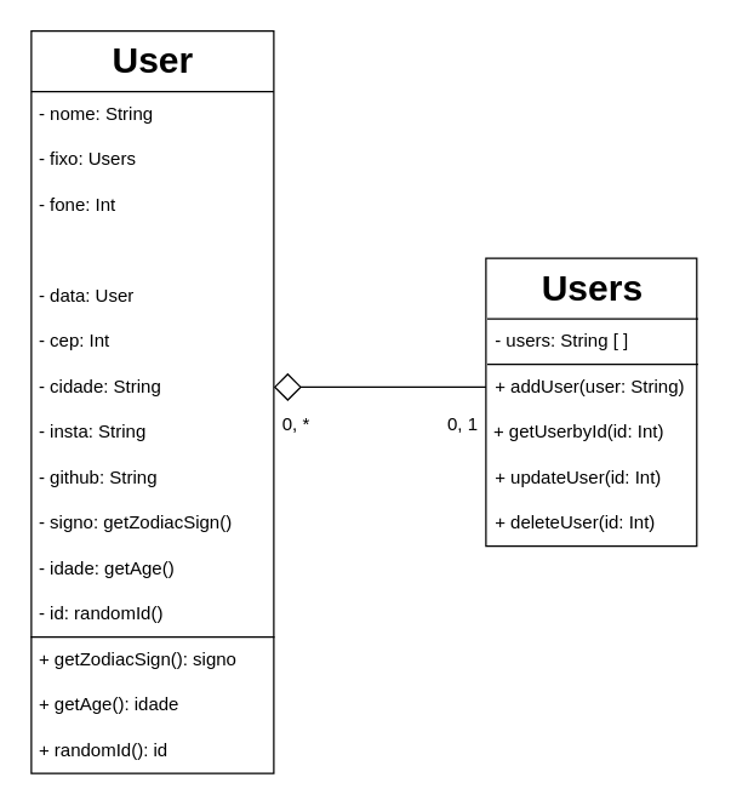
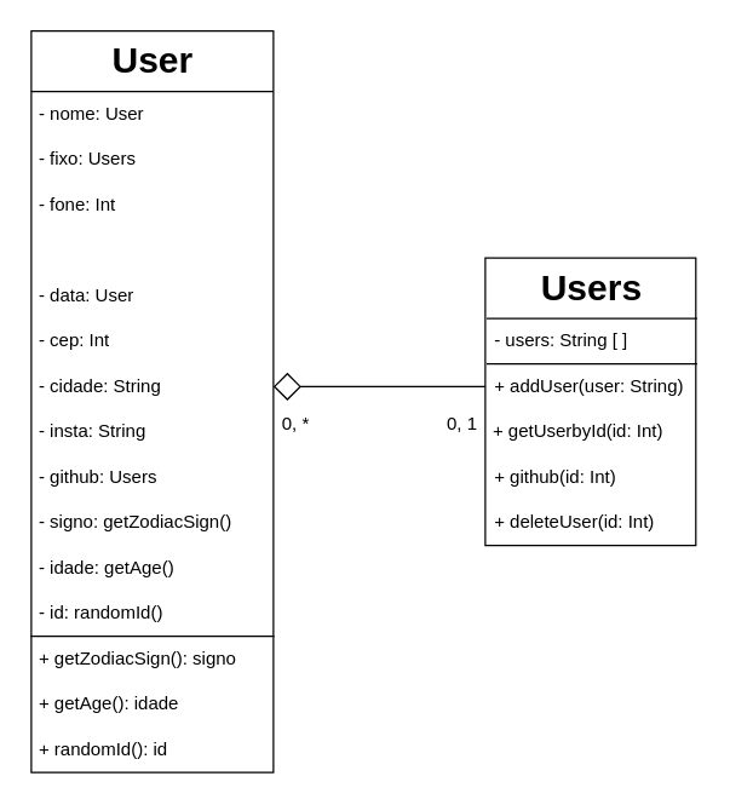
- <mxCell id="5" value="&amp;nbsp;- nome: String" style="text;html=1;strokeColor=none;fillColor=none;align=left;verticalAlign=middle;whiteSpace=wrap;rounded=0;" vertex="1" parent="2"><mxGeometry y="40" width="160" height="30" as="geometry" /></mxCell>
+ <mxCell id="5" value="&amp;nbsp;- nome: User" style="text;html=1;strokeColor=none;fillColor=none;align=left;verticalAlign=middle;whiteSpace=wrap;rounded=0;" vertex="1" parent="2"><mxGeometry y="40" width="160" height="30" as="geometry" /></mxCell>
- <mxCell id="12" value="&amp;nbsp;- github: String" style="text;html=1;strokeColor=none;fillColor=none;align=left;verticalAlign=middle;whiteSpace=wrap;rounded=0;" vertex="1" parent="2"><mxGeometry y="280" width="160" height="30" as="geometry" /></mxCell>
+ <mxCell id="12" value="&amp;nbsp;- github: Users" style="text;html=1;strokeColor=none;fillColor=none;align=left;verticalAlign=middle;whiteSpace=wrap;rounded=0;" vertex="1" parent="2"><mxGeometry y="280" width="160" height="30" as="geometry" /></mxCell>
- <mxCell id="29" value="&amp;nbsp;+ updateUser(id: Int)" style="text;html=1;strokeColor=none;fillColor=none;align=left;verticalAlign=middle;whiteSpace=wrap;rounded=0;" vertex="1" parent="21"><mxGeometry x="0.87" y="130" width="139.13" height="30" as="geometry" /></mxCell>
+ <mxCell id="29" value="&amp;nbsp;+ github(id: Int)" style="text;html=1;strokeColor=none;fillColor=none;align=left;verticalAlign=middle;whiteSpace=wrap;rounded=0;" vertex="1" parent="21"><mxGeometry x="0.87" y="130" width="139.13" height="30" as="geometry" /></mxCell>
